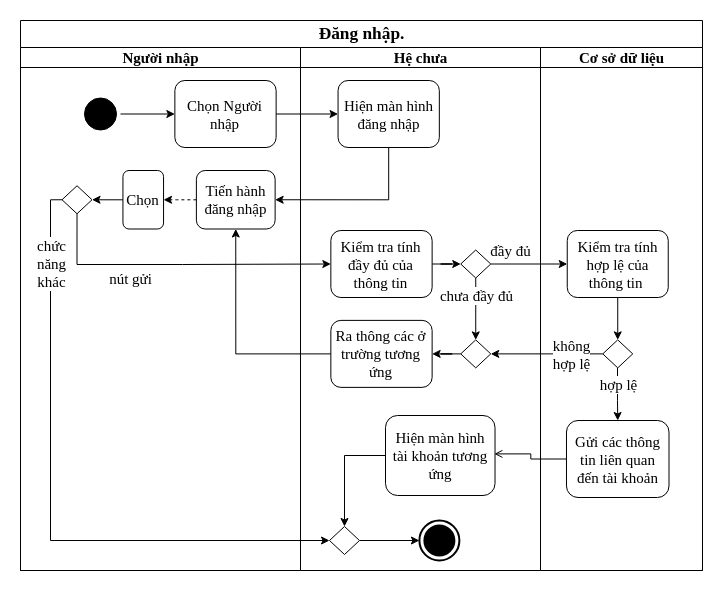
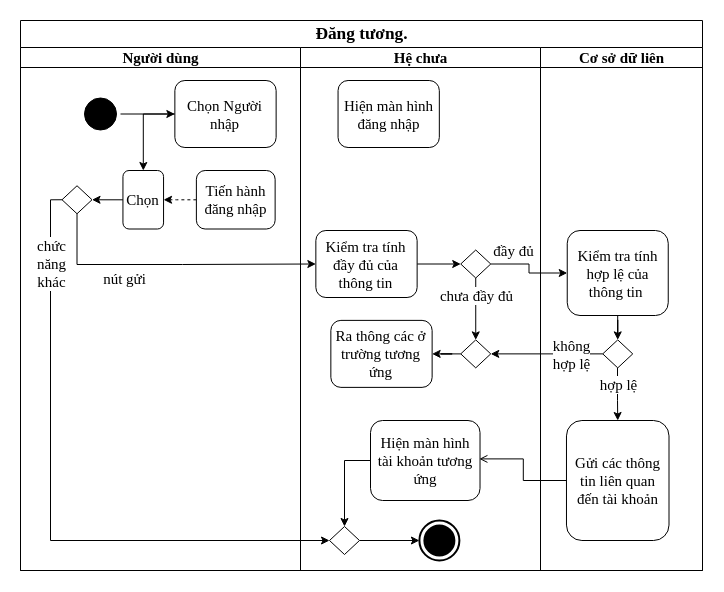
- <mxCell id="2" value="&lt;span style=&quot;font-size: 13pt ; line-height: 107% ; font-family: &amp;#34;times new roman&amp;#34; , serif&quot;&gt;Đăng nhập.&lt;/span&gt;" style="swimlane;html=1;childLayout=stackLayout;resizeParent=1;resizeParentMax=0;startSize=27;rounded=0;glass=0;fontSize=15;fontFamily=Times New Roman;" parent="1" vertex="1"><mxGeometry x="20" y="20" width="682" height="550" as="geometry" /></mxCell>
+ <mxCell id="2" value="&lt;span style=&quot;font-size: 13pt ; line-height: 107% ; font-family: &amp;#34;times new roman&amp;#34; , serif&quot;&gt;Đăng tương.&lt;/span&gt;" style="swimlane;html=1;childLayout=stackLayout;resizeParent=1;resizeParentMax=0;startSize=27;rounded=0;glass=0;fontSize=15;fontFamily=Times New Roman;" parent="1" vertex="1"><mxGeometry x="20" y="20" width="682" height="550" as="geometry" /></mxCell>
- <mxCell id="3" value="Người nhập" style="swimlane;html=1;startSize=20;fontSize=15;fontFamily=Times New Roman;" parent="2" vertex="1"><mxGeometry y="27" width="280" height="523" as="geometry"><mxRectangle y="20" width="30" height="460" as="alternateBounds" /></mxGeometry></mxCell>
+ <mxCell id="3" value="Người dùng" style="swimlane;html=1;startSize=20;fontSize=15;fontFamily=Times New Roman;" parent="2" vertex="1"><mxGeometry y="27" width="280" height="523" as="geometry"><mxRectangle y="20" width="30" height="460" as="alternateBounds" /></mxGeometry></mxCell>
- <mxCell id="32" value="Cơ sở dữ liệu" style="swimlane;html=1;startSize=20;fontSize=15;fontFamily=Times New Roman;" parent="2" vertex="1"><mxGeometry x="520" y="27" width="162" height="523" as="geometry" /></mxCell>
+ <mxCell id="32" value="Cơ sở dữ liên" style="swimlane;html=1;startSize=20;fontSize=15;fontFamily=Times New Roman;" parent="2" vertex="1"><mxGeometry x="520" y="27" width="162" height="523" as="geometry" /></mxCell>
- <mxCell id="41" style="edgeStyle=orthogonalEdgeStyle;rounded=0;orthogonalLoop=1;jettySize=auto;html=1;entryX=0;entryY=0.5;entryDx=0;entryDy=0;" parent="2" source="6" target="13" edge="1"><mxGeometry relative="1" as="geometry" /></mxCell>
+ <mxCell id="41" style="edgeStyle=orthogonalEdgeStyle;rounded=0;orthogonalLoop=1;jettySize=auto;html=1;" parent="2" source="6" target="10" edge="1"><mxGeometry relative="1" as="geometry" /></mxCell>
- <mxCell id="27" style="edgeStyle=orthogonalEdgeStyle;rounded=0;orthogonalLoop=1;jettySize=auto;html=1;entryX=1;entryY=0.5;entryDx=0;entryDy=0;exitX=0.5;exitY=1;exitDx=0;exitDy=0;" parent="2" source="13" target="11" edge="1"><mxGeometry relative="1" as="geometry"><mxPoint x="350" y="140" as="sourcePoint" /></mxGeometry></mxCell>
- <mxCell id="17" value="Kiểm tra tính đầy đủ của thông tin" style="shape=rect;html=1;rounded=1;whiteSpace=wrap;align=center;glass=0;strokeColor=#000000;fontFamily=Times New Roman;fontSize=15;" parent="12" vertex="1"><mxGeometry x="30.35" y="183" width="101.28" height="67" as="geometry" /></mxCell>
+ <mxCell id="17" value="Kiểm tra tính đầy đủ của thông tin" style="shape=rect;html=1;rounded=1;whiteSpace=wrap;align=center;glass=0;strokeColor=#000000;fontFamily=Times New Roman;fontSize=15;" parent="12" vertex="1"><mxGeometry x="15.35" y="183" width="101.28" height="67" as="geometry" /></mxCell>
- <mxCell id="34" value="&lt;font face=&quot;times new roman, serif&quot;&gt;Kiểm tra tính hợp lệ của thông tin&amp;nbsp;&lt;/font&gt;" style="shape=rect;html=1;rounded=1;whiteSpace=wrap;align=center;glass=0;strokeColor=#000000;fontFamily=Times New Roman;fontSize=15;" parent="32" vertex="1"><mxGeometry x="26.74" y="183" width="101" height="67" as="geometry" /></mxCell>
+ <mxCell id="34" value="&lt;font face=&quot;times new roman, serif&quot;&gt;Kiểm tra tính hợp lệ của thông tin&amp;nbsp;&lt;/font&gt;" style="shape=rect;html=1;rounded=1;whiteSpace=wrap;align=center;glass=0;strokeColor=#000000;fontFamily=Times New Roman;fontSize=15;" parent="32" vertex="1"><mxGeometry x="26.74" y="183" width="101" height="85" as="geometry" /></mxCell>
- <mxCell id="44" style="edgeStyle=orthogonalEdgeStyle;rounded=0;orthogonalLoop=1;jettySize=auto;html=1;entryX=0.5;entryY=1;entryDx=0;entryDy=0;" parent="2" source="16" target="11" edge="1"><mxGeometry relative="1" as="geometry"><mxPoint x="215.26" y="328" as="targetPoint" /></mxGeometry></mxCell>
- <mxCell id="14" value="&lt;font face=&quot;times new roman, serif&quot;&gt;Hiện màn hình&lt;br&gt;tài khoản tương ứng&lt;br&gt;&lt;/font&gt;" style="shape=rect;html=1;rounded=1;whiteSpace=wrap;align=center;glass=0;strokeColor=#000000;fontFamily=Times New Roman;fontSize=15;" parent="12" vertex="1"><mxGeometry x="85" y="368" width="109.52" height="80" as="geometry" /></mxCell>
+ <mxCell id="14" value="&lt;font face=&quot;times new roman, serif&quot;&gt;Hiện màn hình&lt;br&gt;tài khoản tương ứng&lt;br&gt;&lt;/font&gt;" style="shape=rect;html=1;rounded=1;whiteSpace=wrap;align=center;glass=0;strokeColor=#000000;fontFamily=Times New Roman;fontSize=15;" parent="12" vertex="1"><mxGeometry x="70.0" y="373" width="109.52" height="80" as="geometry" /></mxCell>
- <mxCell id="38" value="&lt;span style=&quot;font-size: 15px ; line-height: 107% ; font-family: &amp;#34;times new roman&amp;#34; , serif&quot;&gt;Gửi các thông tin liên quan&lt;br&gt;đến tài khoản&lt;/span&gt;" style="shape=rect;html=1;rounded=1;whiteSpace=wrap;align=center;glass=0;strokeColor=#000000;fontFamily=Times New Roman;fontSize=15;" parent="32" vertex="1"><mxGeometry x="25.98" y="373" width="102.52" height="77" as="geometry" /></mxCell>
+ <mxCell id="38" value="&lt;span style=&quot;font-size: 15px ; line-height: 107% ; font-family: &amp;#34;times new roman&amp;#34; , serif&quot;&gt;Gửi các thông tin liên quan&lt;br&gt;đến tài khoản&lt;/span&gt;" style="shape=rect;html=1;rounded=1;whiteSpace=wrap;align=center;glass=0;strokeColor=#000000;fontFamily=Times New Roman;fontSize=15;" parent="32" vertex="1"><mxGeometry x="25.98" y="373" width="102.52" height="120" as="geometry" /></mxCell>
